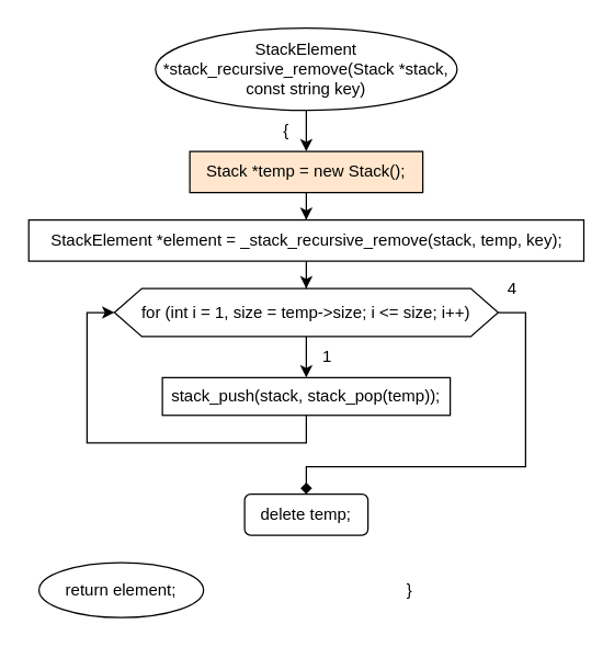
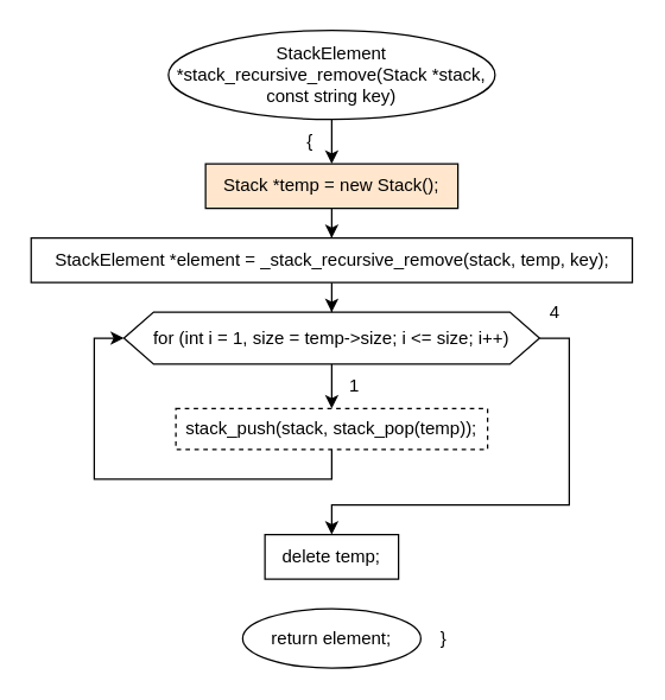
- <mxCell id="13" value="stack_push(stack, stack_pop(temp));" style="whiteSpace=wrap;html=1;" vertex="1" parent="1"><mxGeometry x="118" y="275" width="210" height="27.5" as="geometry" /></mxCell>
+ <mxCell id="13" value="stack_push(stack, stack_pop(temp));" style="whiteSpace=wrap;html=1;dashed=1;" vertex="1" parent="1"><mxGeometry x="118" y="275" width="210" height="27.5" as="geometry" /></mxCell>
- <mxCell id="10" style="edgeStyle=orthogonalEdgeStyle;rounded=0;orthogonalLoop=1;jettySize=auto;html=1;exitX=1;exitY=0.5;exitDx=0;exitDy=0;entryX=0.5;entryY=0;entryDx=0;entryDy=0;endArrow=diamond;" edge="1" parent="1" source="11" target="15"><mxGeometry relative="1" as="geometry"><Array as="points"><mxPoint x="383" y="228" /><mxPoint x="383" y="340" /><mxPoint x="223" y="340" /></Array></mxGeometry></mxCell>
+ <mxCell id="10" style="edgeStyle=orthogonalEdgeStyle;rounded=0;orthogonalLoop=1;jettySize=auto;html=1;exitX=1;exitY=0.5;exitDx=0;exitDy=0;entryX=0.5;entryY=0;entryDx=0;entryDy=0;" edge="1" parent="1" source="11" target="15"><mxGeometry relative="1" as="geometry"><Array as="points"><mxPoint x="383" y="228" /><mxPoint x="383" y="340" /><mxPoint x="223" y="340" /></Array></mxGeometry></mxCell>
- <mxCell id="15" value="delete temp;" style="whiteSpace=wrap;html=1;rounded=1;" vertex="1" parent="1"><mxGeometry x="178" y="360" width="90" height="30" as="geometry" /></mxCell>
+ <mxCell id="15" value="delete temp;" style="whiteSpace=wrap;html=1;" vertex="1" parent="1"><mxGeometry x="178" y="360" width="90" height="30" as="geometry" /></mxCell>
- <mxCell id="16" value="return element;" style="ellipse;whiteSpace=wrap;html=1;" vertex="1" parent="1"><mxGeometry x="28" y="410" width="120" height="40" as="geometry" /></mxCell>
+ <mxCell id="16" value="return element;" style="ellipse;whiteSpace=wrap;html=1;" vertex="1" parent="1"><mxGeometry x="163" y="410" width="120" height="40" as="geometry" /></mxCell>
